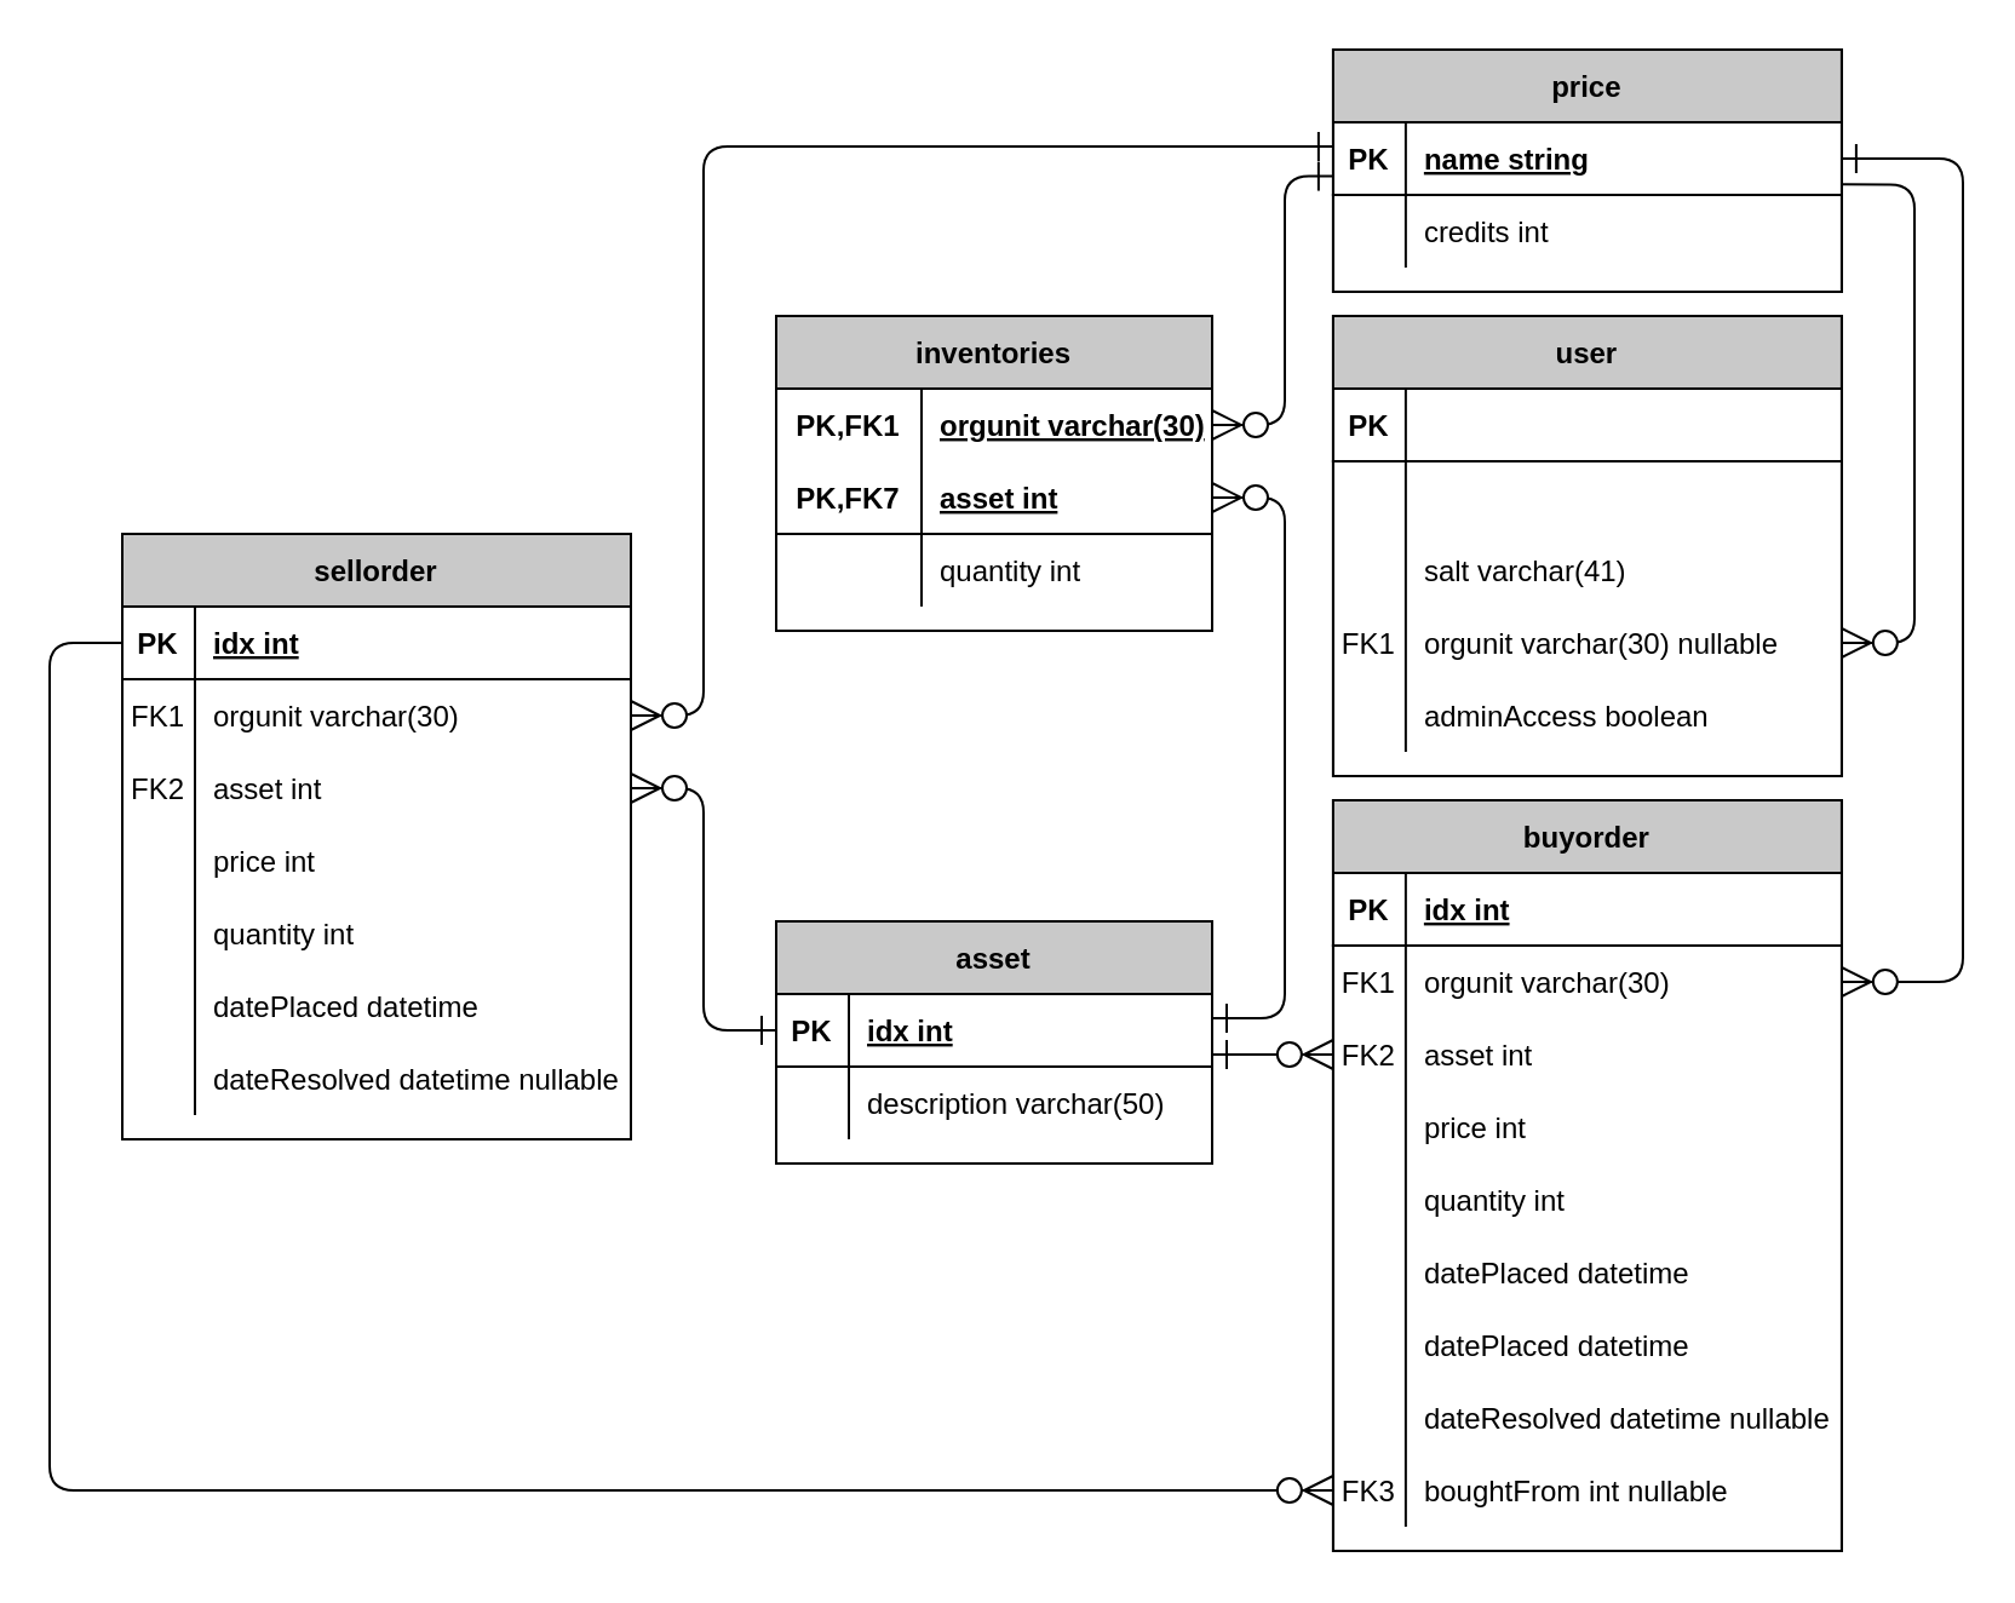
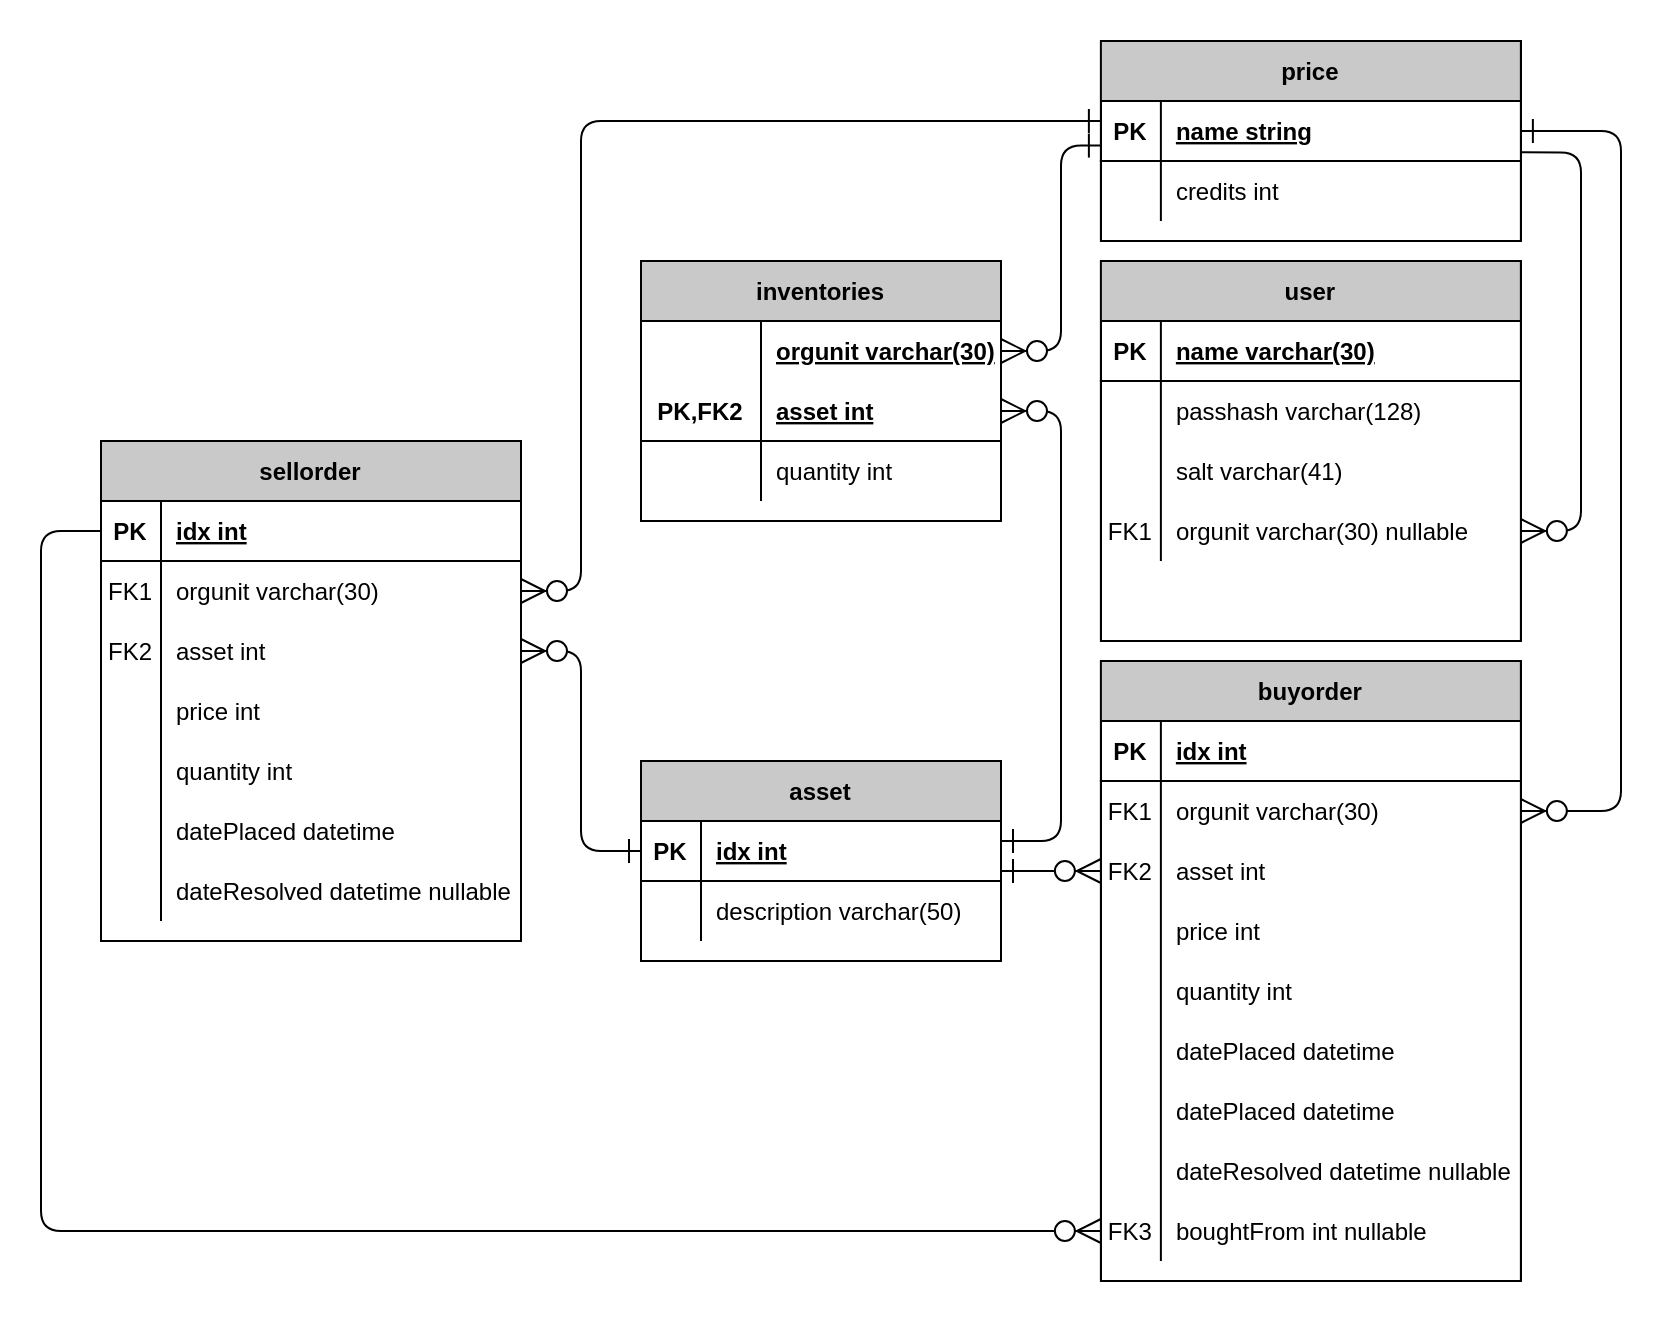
- <mxCell id="34" value="PK,FK1" style="shape=partialRectangle;connectable=0;fillColor=none;top=0;left=0;bottom=0;right=0;fontStyle=1;overflow=hidden;" parent="33" vertex="1"><mxGeometry width="60" height="30" as="geometry" /></mxCell>
+ <mxCell id="18" value="name varchar(30)" style="shape=partialRectangle;overflow=hidden;connectable=0;fillColor=none;top=0;left=0;bottom=0;right=0;align=left;spacingLeft=6;fontStyle=5;" parent="16" vertex="1"><mxGeometry x="30" width="180" height="30" as="geometry" /></mxCell>
+ <mxCell id="21" value="passhash varchar(128)" style="shape=partialRectangle;overflow=hidden;connectable=0;fillColor=none;top=0;left=0;bottom=0;right=0;align=left;spacingLeft=6;" parent="19" vertex="1"><mxGeometry x="30" width="180" height="30" as="geometry" /></mxCell>
- <mxCell id="37" value="PK,FK7" style="shape=partialRectangle;connectable=0;fillColor=none;top=0;left=0;bottom=0;right=0;fontStyle=1;overflow=hidden;" parent="36" vertex="1"><mxGeometry width="60" height="30" as="geometry" /></mxCell>
+ <mxCell id="37" value="PK,FK2" style="shape=partialRectangle;connectable=0;fillColor=none;top=0;left=0;bottom=0;right=0;fontStyle=1;overflow=hidden;" parent="36" vertex="1"><mxGeometry width="60" height="30" as="geometry" /></mxCell>
- <mxCell id="30" value="adminAccess boolean" style="shape=partialRectangle;overflow=hidden;connectable=0;fillColor=none;top=0;left=0;bottom=0;right=0;align=left;spacingLeft=6;" parent="28" vertex="1"><mxGeometry x="30" width="180" height="30" as="geometry" /></mxCell>
